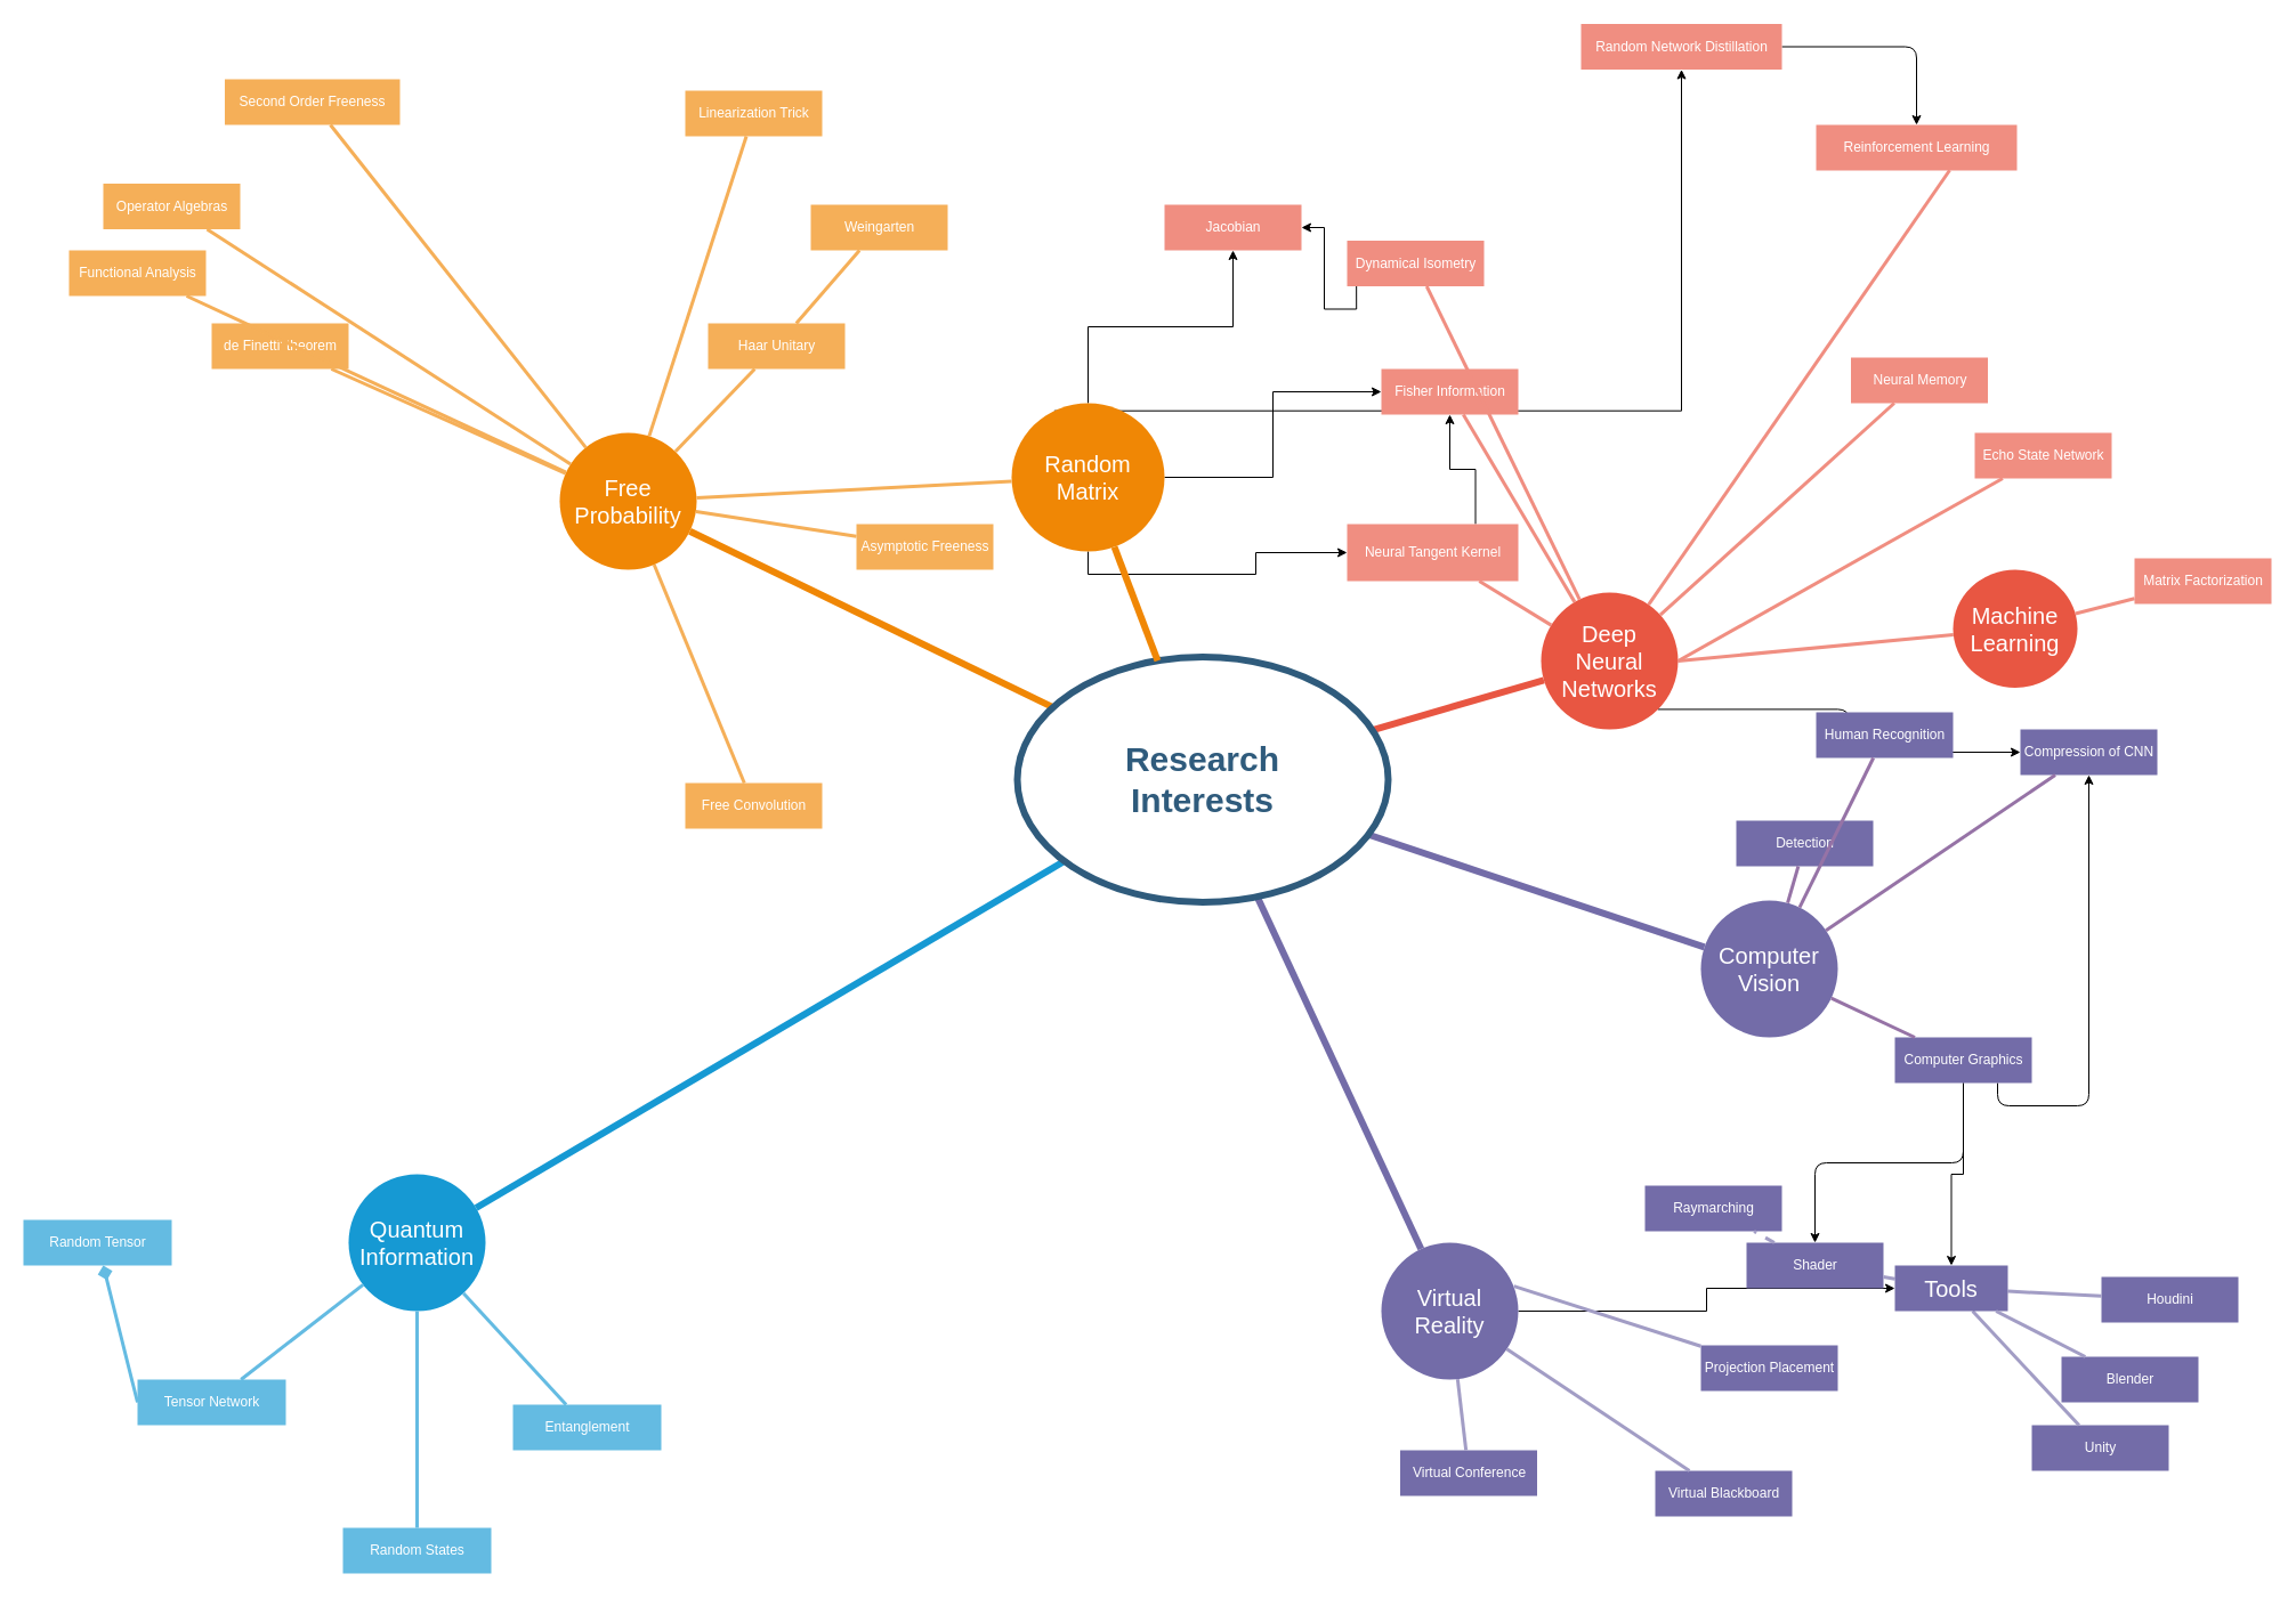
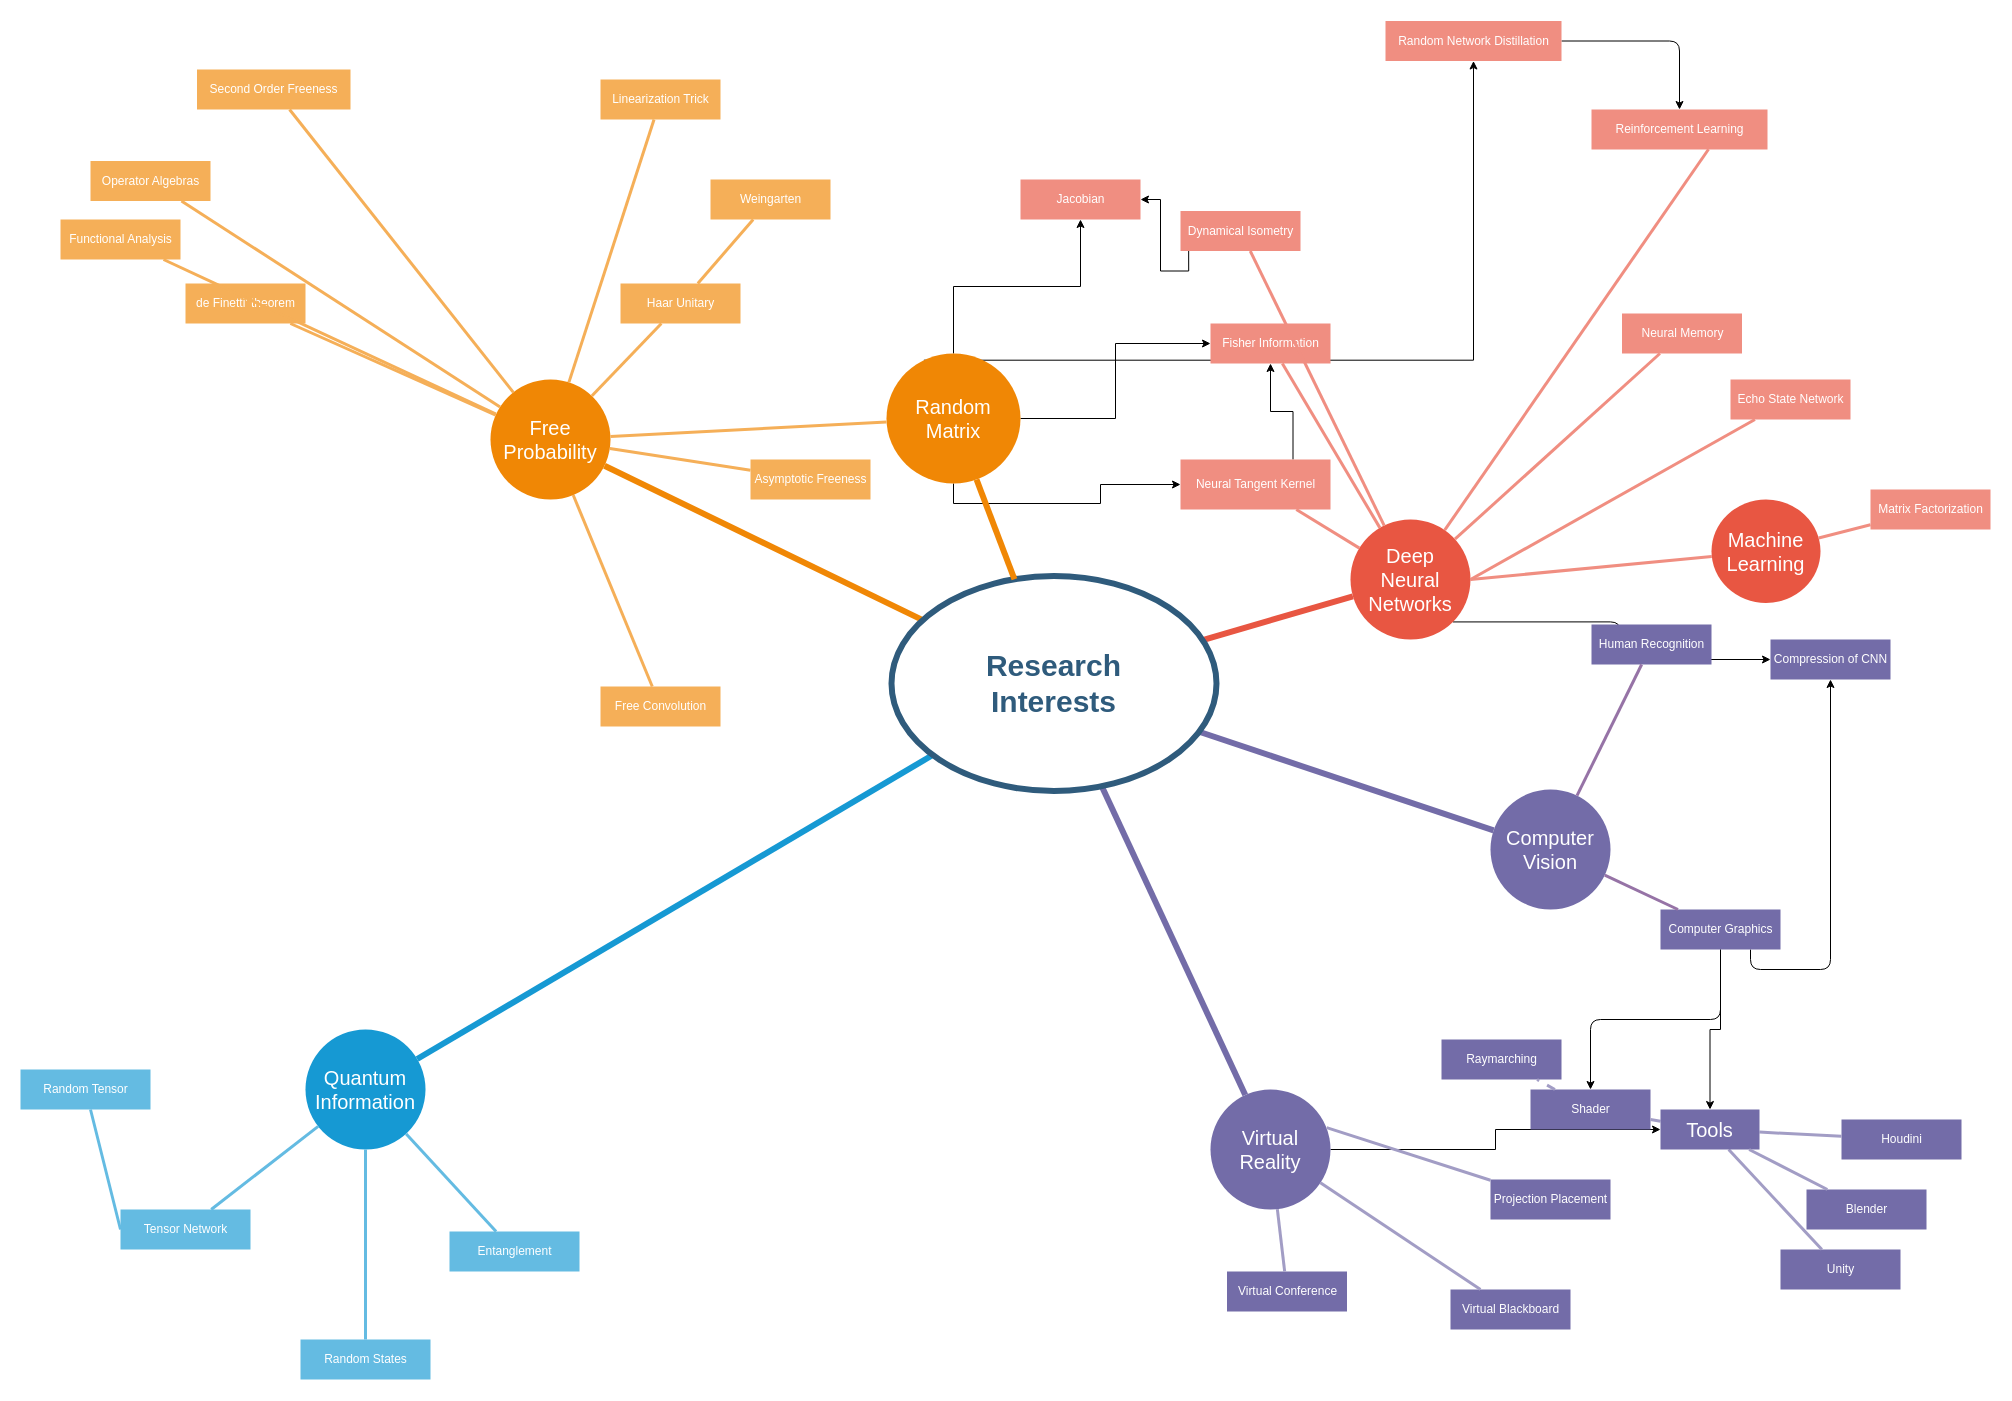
- <mxCell id="63" value="Detection" style="strokeColor=none;strokeWidth=3;shadow=0;html=1;fontColor=#FFFFFF;fillColor=#736ca8;" parent="1" vertex="1"><mxGeometry x="1521" y="719" width="120" height="40" as="geometry" /></mxCell>
- <mxCell id="71" value="" style="edgeStyle=none;endArrow=none;strokeWidth=3;strokeColor=#9673a6;html=1;fillColor=#e1d5e7;" parent="1" source="7" target="64" edge="1"><mxGeometry x="-24" y="327" width="100" height="100" as="geometry"><mxPoint x="-94" y="326" as="sourcePoint" /><mxPoint x="6" y="226" as="targetPoint" /></mxGeometry></mxCell>
- <mxCell id="70" value="" style="edgeStyle=none;endArrow=none;strokeWidth=3;strokeColor=#9673a6;html=1;fillColor=#e1d5e7;" parent="1" source="7" target="63" edge="1"><mxGeometry x="-24" y="327" width="100" height="100" as="geometry"><mxPoint x="-94" y="326" as="sourcePoint" /><mxPoint x="6" y="226" as="targetPoint" /></mxGeometry></mxCell>
- <mxCell id="21" value="" style="edgeStyle=none;endArrow=diamond;strokeWidth=3;strokeColor=#64BBE2;html=1;exitX=0;exitY=0.5;exitDx=0;exitDy=0;" parent="1" source="17" target="16" edge="1"><mxGeometry x="-381.5" y="506.5" width="100" height="100" as="geometry"><mxPoint x="-451.5" y="505.5" as="sourcePoint" /><mxPoint x="-351.5" y="405.5" as="targetPoint" /></mxGeometry></mxCell>
+ <mxCell id="21" value="" style="edgeStyle=none;endArrow=none;strokeWidth=3;strokeColor=#64BBE2;html=1;exitX=0;exitY=0.5;exitDx=0;exitDy=0;" parent="1" source="17" target="16" edge="1"><mxGeometry x="-381.5" y="506.5" width="100" height="100" as="geometry"><mxPoint x="-451.5" y="505.5" as="sourcePoint" /><mxPoint x="-351.5" y="405.5" as="targetPoint" /></mxGeometry></mxCell>
